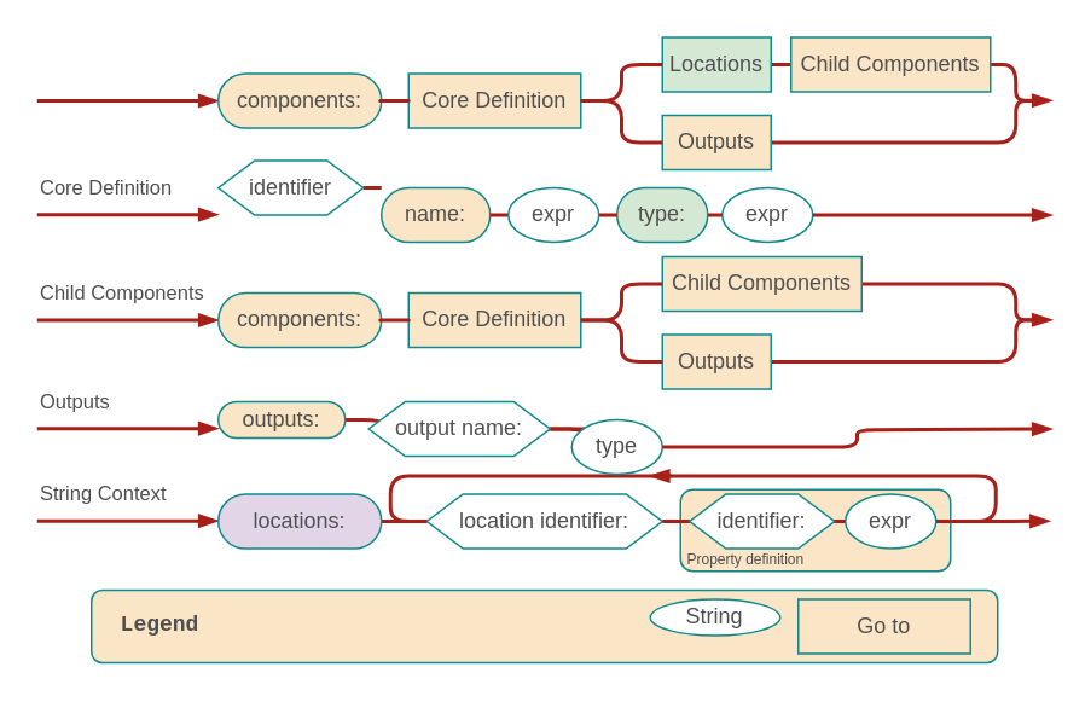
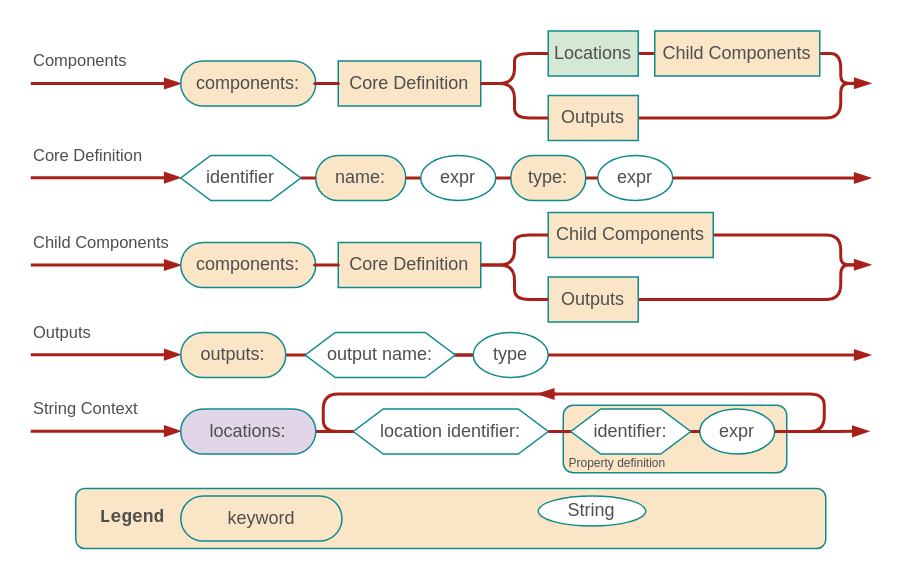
+ <mxCell id="25" value="Components" style="text;html=1;strokeColor=none;fillColor=none;align=left;verticalAlign=middle;whiteSpace=wrap;rounded=0;fontSize=11;fontFamily=Helvetica;fontColor=#4F4F4F;" parent="7" vertex="1"><mxGeometry y="10" width="80" height="20" as="geometry" /></mxCell>
- <mxCell id="39" value="identifier" style="shape=hexagon;perimeter=hexagonPerimeter2;whiteSpace=wrap;html=1;fixedSize=1;strokeColor=#0F8B8D;fontColor=#4F4F4F;fillColor=default;" parent="7" vertex="1"><mxGeometry x="100" y="68" width="80" height="30" as="geometry" /></mxCell>
+ <mxCell id="39" value="identifier" style="shape=hexagon;perimeter=hexagonPerimeter2;whiteSpace=wrap;html=1;fixedSize=1;strokeColor=#0F8B8D;fontColor=#4F4F4F;fillColor=default;" parent="7" vertex="1"><mxGeometry x="100" y="83" width="80" height="30" as="geometry" /></mxCell>
- <mxCell id="32" value="&lt;p&gt;type:&lt;/p&gt;" style="rounded=1;whiteSpace=wrap;html=1;arcSize=50;fontStyle=0;fillColor=#d5e8d4;strokeColor=#0F8B8D;labelBackgroundColor=none;fontColor=#4F4F4F;" parent="7" vertex="1"><mxGeometry x="320" y="83" width="50" height="30" as="geometry" /></mxCell>
+ <mxCell id="32" value="&lt;p&gt;type:&lt;/p&gt;" style="rounded=1;whiteSpace=wrap;html=1;arcSize=50;fontStyle=0;fillColor=#FAE5C7;strokeColor=#0F8B8D;labelBackgroundColor=none;fontColor=#4F4F4F;" parent="7" vertex="1"><mxGeometry x="320" y="83" width="50" height="30" as="geometry" /></mxCell>
- <mxCell id="45" value="&lt;p&gt;outputs:&lt;/p&gt;" style="rounded=1;whiteSpace=wrap;html=1;arcSize=50;fontStyle=0;fillColor=#FAE5C7;strokeColor=#0F8B8D;labelBackgroundColor=none;fontColor=#4F4F4F;" vertex="1" parent="7"><mxGeometry x="100" y="201" width="70" height="20" as="geometry" /></mxCell>
+ <mxCell id="45" value="&lt;p&gt;outputs:&lt;/p&gt;" style="rounded=1;whiteSpace=wrap;html=1;arcSize=50;fontStyle=0;fillColor=#FAE5C7;strokeColor=#0F8B8D;labelBackgroundColor=none;fontColor=#4F4F4F;" vertex="1" parent="7"><mxGeometry x="100" y="201" width="70" height="30" as="geometry" /></mxCell>
- <mxCell id="46" value="type" style="ellipse;whiteSpace=wrap;html=1;rounded=1;labelBackgroundColor=none;strokeColor=#0F8B8D;fontFamily=Helvetica;fontSize=12;fontColor=#4F4F4F;fillColor=default;" vertex="1" parent="7"><mxGeometry x="295" y="211" width="50" height="30" as="geometry" /></mxCell>
+ <mxCell id="46" value="type" style="ellipse;whiteSpace=wrap;html=1;rounded=1;labelBackgroundColor=none;strokeColor=#0F8B8D;fontFamily=Helvetica;fontSize=12;fontColor=#4F4F4F;fillColor=default;" vertex="1" parent="7"><mxGeometry x="295" y="201" width="50" height="30" as="geometry" /></mxCell>
+ <mxCell id="5" value="&lt;p&gt;keyword&lt;/p&gt;" style="rounded=1;whiteSpace=wrap;html=1;arcSize=50;fontStyle=0;fillColor=#FAE5C7;strokeColor=#0F8B8D;labelBackgroundColor=none;fontColor=#4F4F4F;container=0;" parent="2" vertex="1"><mxGeometry x="70.001" y="5" width="107.5" height="30" as="geometry" /></mxCell>
- <mxCell id="6" value="Go to" style="rounded=1;whiteSpace=wrap;html=1;strokeColor=#0F8B8D;fontFamily=Helvetica;fontSize=12;fontColor=#4F4F4F;fillColor=#FAE5C7;arcSize=0;fontStyle=0;shadow=0;labelBackgroundColor=none;" parent="2" vertex="1"><mxGeometry x="390" y="5" width="95" height="30" as="geometry" /></mxCell>
